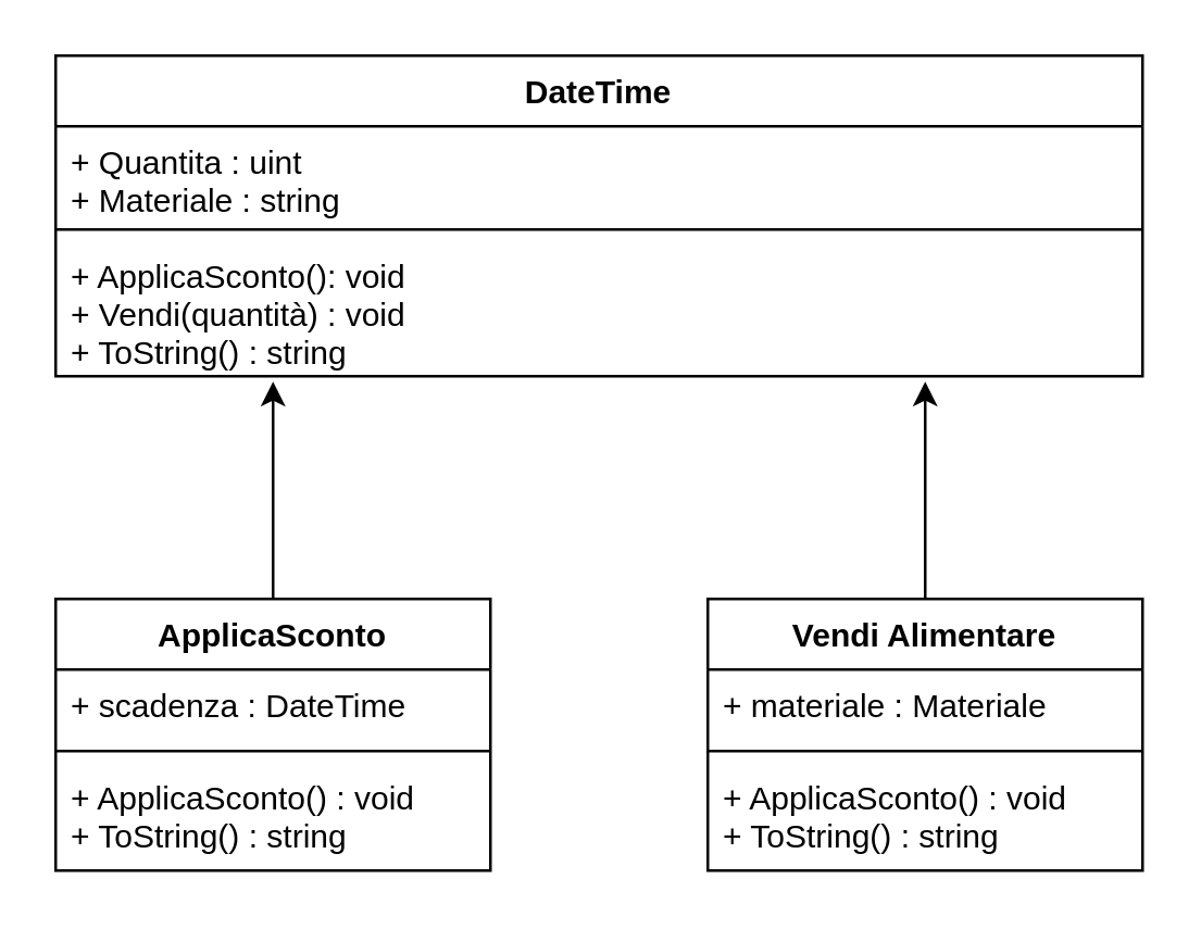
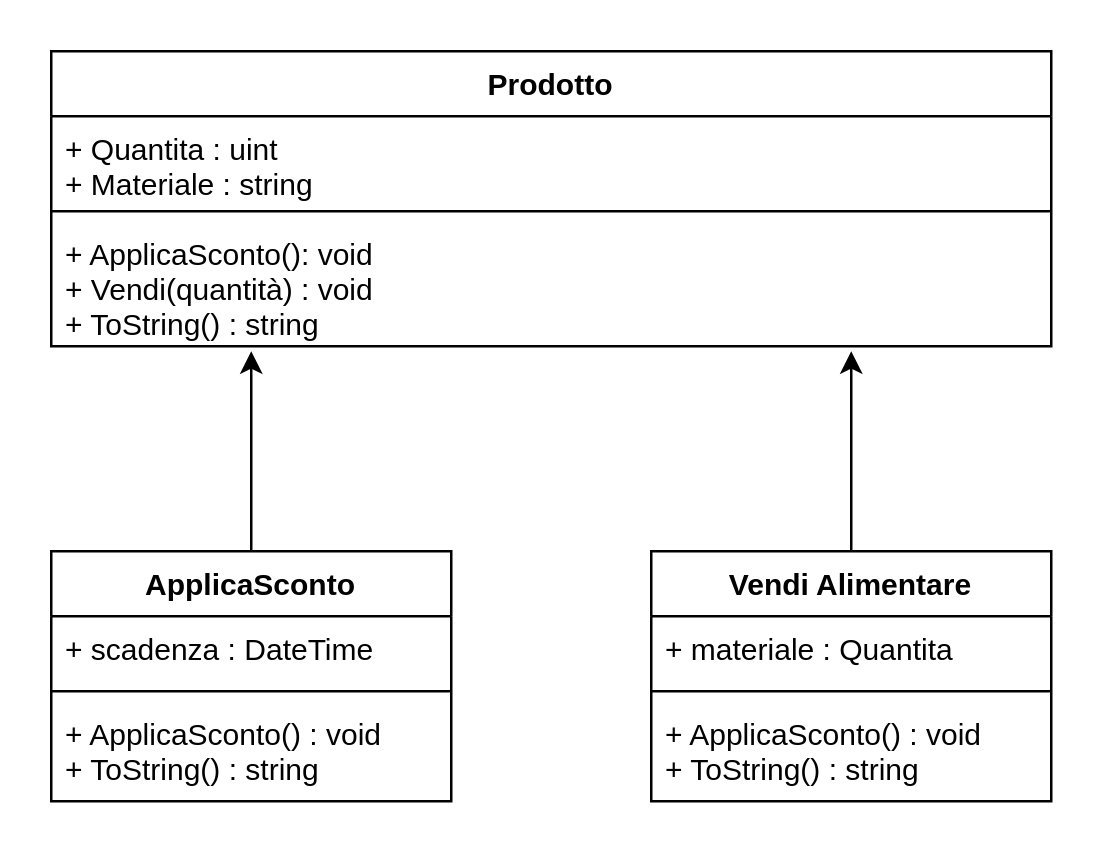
- <mxCell id="2" value="DateTime" style="swimlane;fontStyle=1;align=center;verticalAlign=top;childLayout=stackLayout;horizontal=1;startSize=26;horizontalStack=0;resizeParent=1;resizeParentMax=0;resizeLast=0;collapsible=1;marginBottom=0;" vertex="1" parent="1"><mxGeometry x="20" y="20" width="400" height="118" as="geometry" /></mxCell>
+ <mxCell id="2" value="Prodotto" style="swimlane;fontStyle=1;align=center;verticalAlign=top;childLayout=stackLayout;horizontal=1;startSize=26;horizontalStack=0;resizeParent=1;resizeParentMax=0;resizeLast=0;collapsible=1;marginBottom=0;" vertex="1" parent="1"><mxGeometry x="20" y="20" width="400" height="118" as="geometry" /></mxCell>
- <mxCell id="8" value="+ materiale : Materiale" style="text;strokeColor=none;fillColor=none;align=left;verticalAlign=top;spacingLeft=4;spacingRight=4;overflow=hidden;rotatable=0;points=[[0,0.5],[1,0.5]];portConstraint=eastwest;" vertex="1" parent="7"><mxGeometry y="26" width="160" height="26" as="geometry" /></mxCell>
+ <mxCell id="8" value="+ materiale : Quantita" style="text;strokeColor=none;fillColor=none;align=left;verticalAlign=top;spacingLeft=4;spacingRight=4;overflow=hidden;rotatable=0;points=[[0,0.5],[1,0.5]];portConstraint=eastwest;" vertex="1" parent="7"><mxGeometry y="26" width="160" height="26" as="geometry" /></mxCell>
